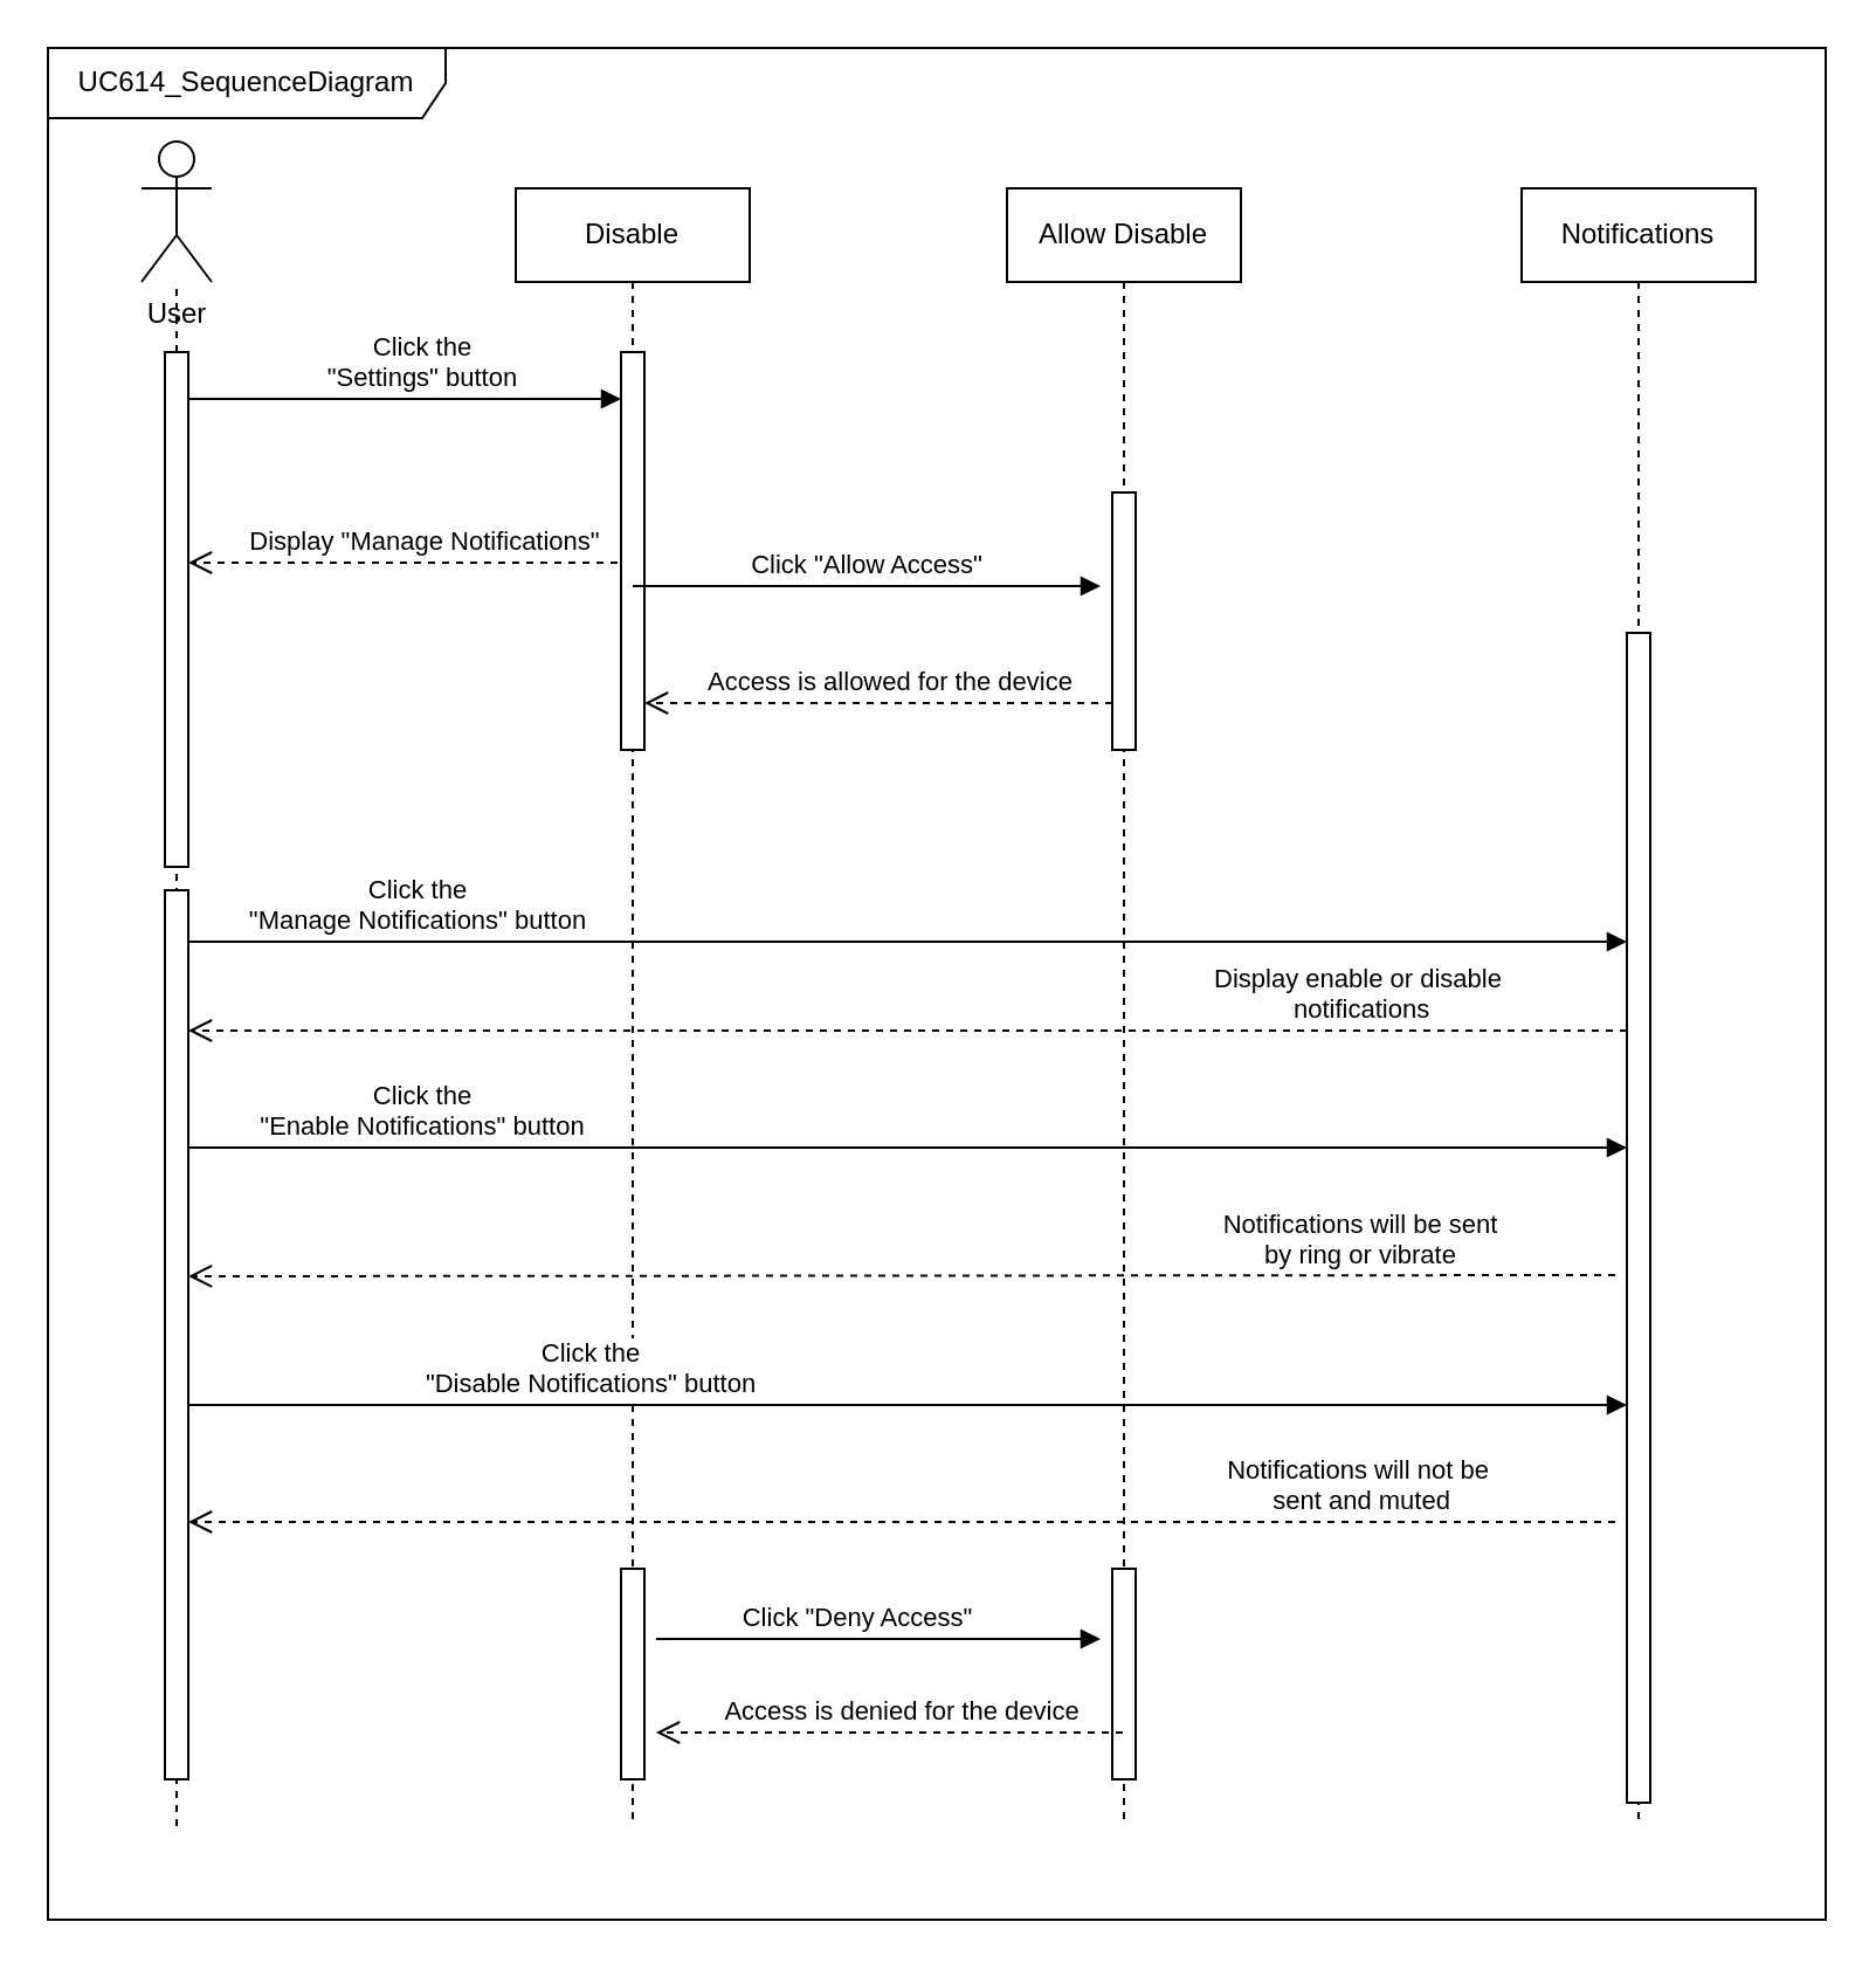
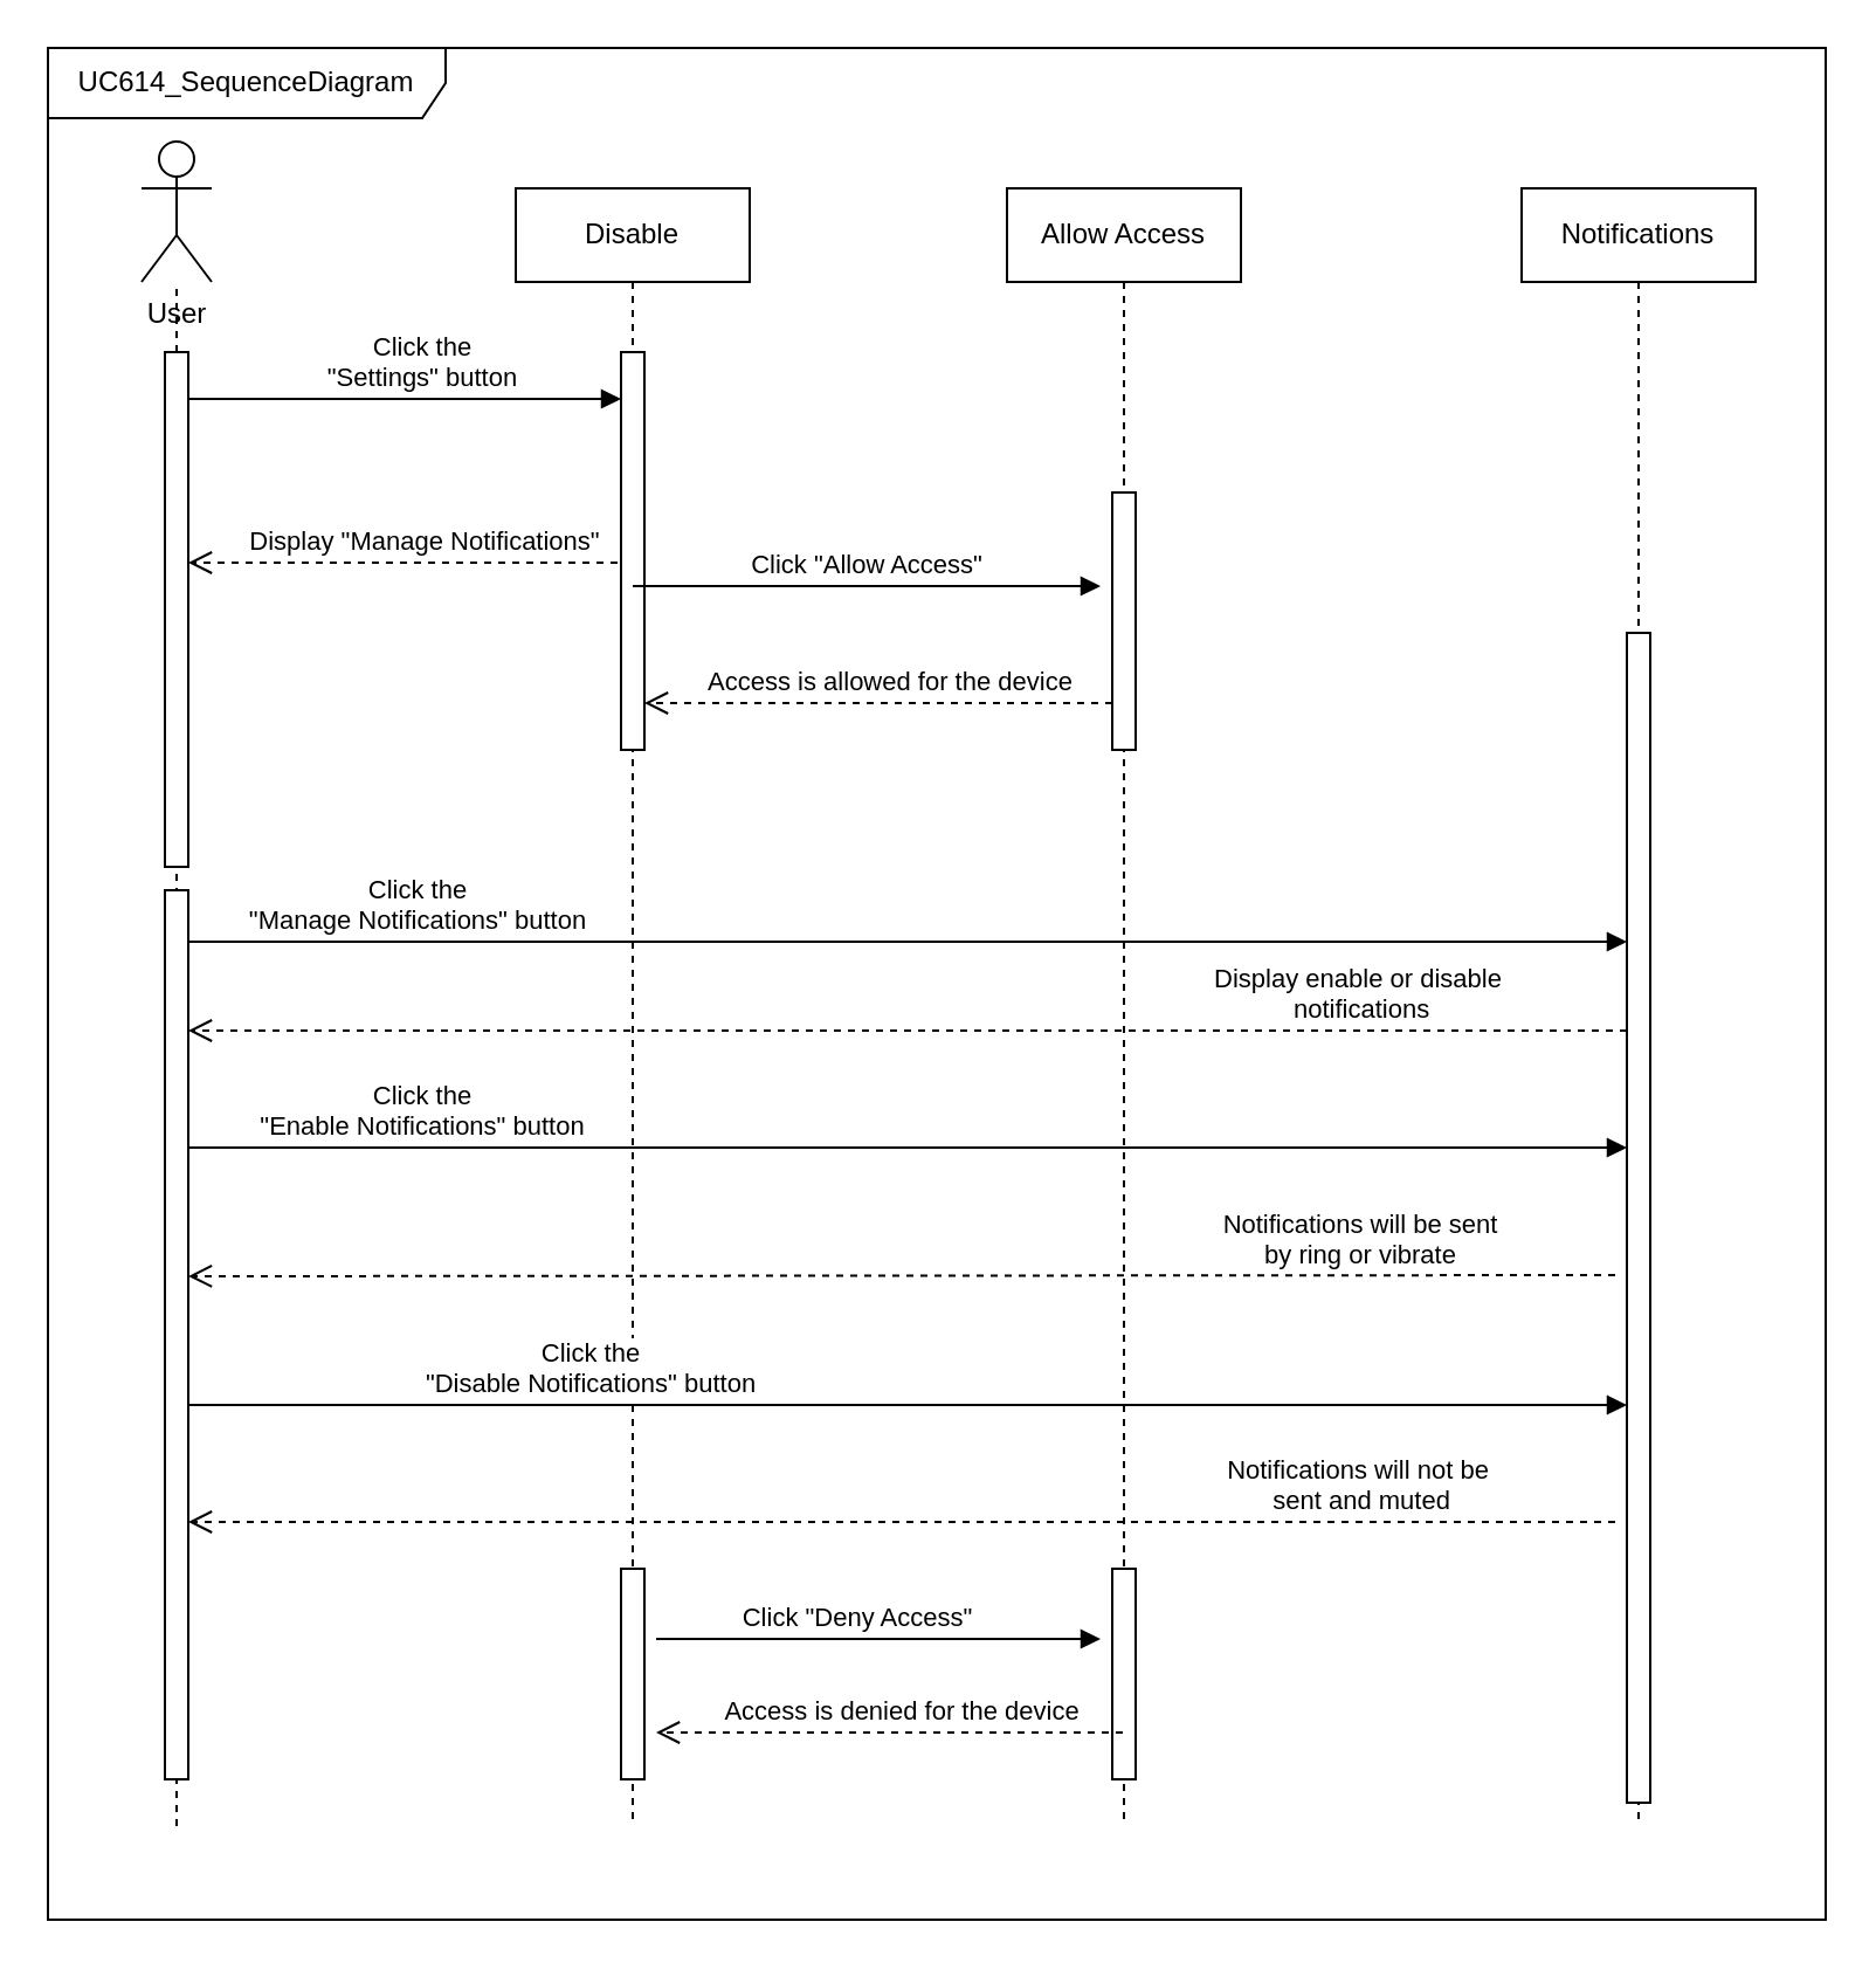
- <mxCell id="13" value="Allow Disable" style="shape=umlLifeline;perimeter=lifelinePerimeter;whiteSpace=wrap;html=1;container=0;dropTarget=0;collapsible=0;recursiveResize=0;outlineConnect=0;portConstraint=eastwest;newEdgeStyle={&quot;edgeStyle&quot;:&quot;elbowEdgeStyle&quot;,&quot;elbow&quot;:&quot;vertical&quot;,&quot;curved&quot;:0,&quot;rounded&quot;:0};" parent="1" vertex="1"><mxGeometry x="430" y="80" width="100" height="700" as="geometry" /></mxCell>
+ <mxCell id="13" value="Allow Access" style="shape=umlLifeline;perimeter=lifelinePerimeter;whiteSpace=wrap;html=1;container=0;dropTarget=0;collapsible=0;recursiveResize=0;outlineConnect=0;portConstraint=eastwest;newEdgeStyle={&quot;edgeStyle&quot;:&quot;elbowEdgeStyle&quot;,&quot;elbow&quot;:&quot;vertical&quot;,&quot;curved&quot;:0,&quot;rounded&quot;:0};" parent="1" vertex="1"><mxGeometry x="430" y="80" width="100" height="700" as="geometry" /></mxCell>
